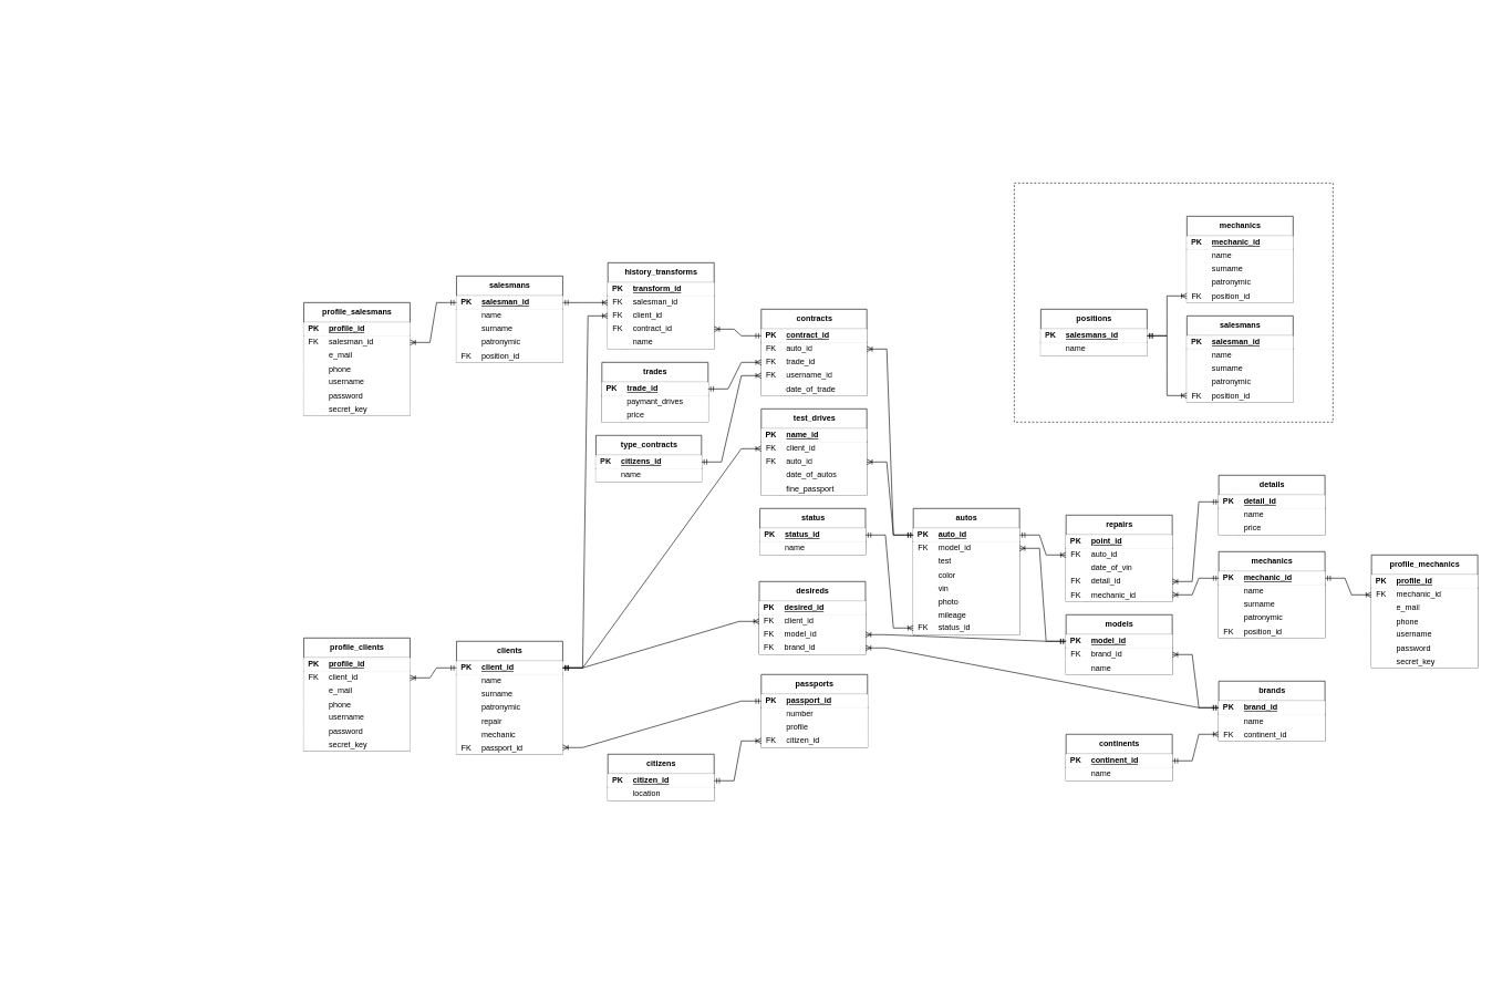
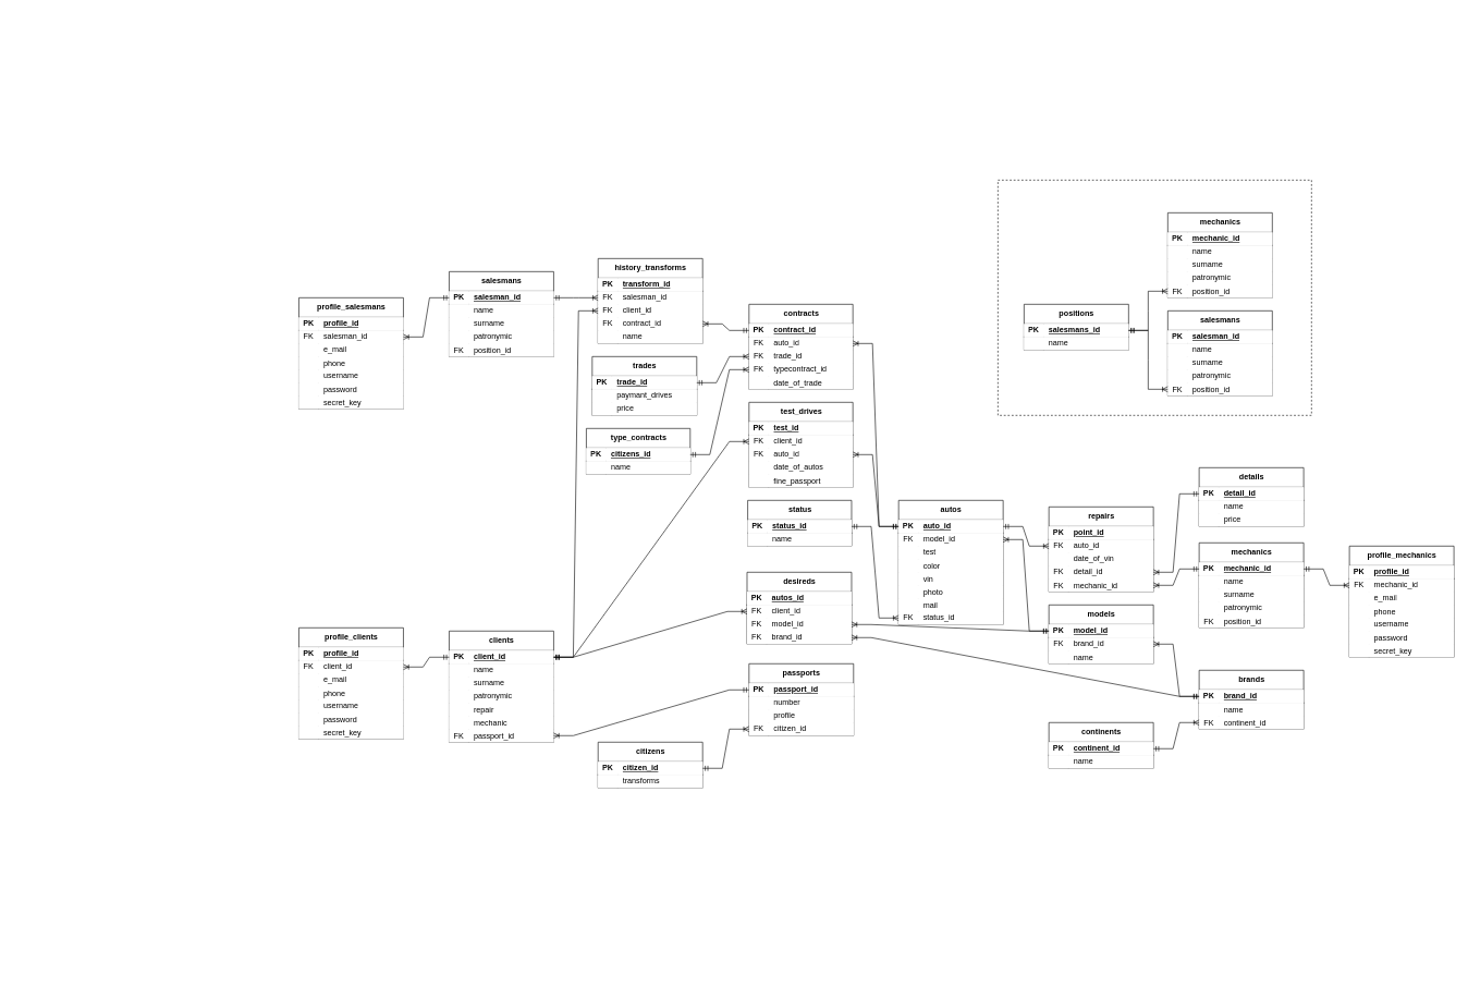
- <mxCell id="286" value="username_id" style="shape=partialRectangle;connectable=0;top=0;left=0;bottom=0;right=0;align=left;spacingLeft=6;fontStyle=0;overflow=hidden;whiteSpace=wrap;html=1;swimlaneLine=1;" vertex="1" parent="284"><mxGeometry x="30" width="129" height="20" as="geometry"><mxRectangle width="129" height="20" as="alternateBounds" /></mxGeometry></mxCell>
+ <mxCell id="286" value="typecontract_id" style="shape=partialRectangle;connectable=0;top=0;left=0;bottom=0;right=0;align=left;spacingLeft=6;fontStyle=0;overflow=hidden;whiteSpace=wrap;html=1;swimlaneLine=1;" vertex="1" parent="284"><mxGeometry x="30" width="129" height="20" as="geometry"><mxRectangle width="129" height="20" as="alternateBounds" /></mxGeometry></mxCell>
- <mxCell id="73" value="name_id" style="shape=partialRectangle;connectable=0;top=0;left=0;bottom=0;right=0;align=left;spacingLeft=6;fontStyle=5;overflow=hidden;whiteSpace=wrap;html=1;swimlaneLine=1;" vertex="1" parent="71"><mxGeometry x="30" width="129" height="20" as="geometry"><mxRectangle width="129" height="20" as="alternateBounds" /></mxGeometry></mxCell>
+ <mxCell id="73" value="test_id" style="shape=partialRectangle;connectable=0;top=0;left=0;bottom=0;right=0;align=left;spacingLeft=6;fontStyle=5;overflow=hidden;whiteSpace=wrap;html=1;swimlaneLine=1;" vertex="1" parent="71"><mxGeometry x="30" width="129" height="20" as="geometry"><mxRectangle width="129" height="20" as="alternateBounds" /></mxGeometry></mxCell>
- <mxCell id="90" value="desired_id" style="shape=partialRectangle;connectable=0;top=0;left=0;bottom=0;right=0;align=left;spacingLeft=6;fontStyle=5;overflow=hidden;whiteSpace=wrap;html=1;swimlaneLine=1;" vertex="1" parent="88"><mxGeometry x="30" width="130" height="20" as="geometry"><mxRectangle width="130" height="20" as="alternateBounds" /></mxGeometry></mxCell>
+ <mxCell id="90" value="autos_id" style="shape=partialRectangle;connectable=0;top=0;left=0;bottom=0;right=0;align=left;spacingLeft=6;fontStyle=5;overflow=hidden;whiteSpace=wrap;html=1;swimlaneLine=1;" vertex="1" parent="88"><mxGeometry x="30" width="130" height="20" as="geometry"><mxRectangle width="130" height="20" as="alternateBounds" /></mxGeometry></mxCell>
- <mxCell id="122" value="mileage" style="shape=partialRectangle;connectable=0;top=0;left=0;bottom=0;right=0;align=left;spacingLeft=6;overflow=hidden;swimlaneLine=1;" vertex="1" parent="120"><mxGeometry x="30" width="130" height="20" as="geometry"><mxRectangle width="130" height="20" as="alternateBounds" /></mxGeometry></mxCell>
+ <mxCell id="122" value="mail" style="shape=partialRectangle;connectable=0;top=0;left=0;bottom=0;right=0;align=left;spacingLeft=6;overflow=hidden;swimlaneLine=1;" vertex="1" parent="120"><mxGeometry x="30" width="130" height="20" as="geometry"><mxRectangle width="130" height="20" as="alternateBounds" /></mxGeometry></mxCell>
- <mxCell id="45" value="location" style="shape=partialRectangle;connectable=0;top=0;left=0;bottom=0;right=0;align=left;spacingLeft=6;overflow=hidden;whiteSpace=wrap;html=1;swimlaneLine=1;" vertex="1" parent="43"><mxGeometry x="30" width="130" height="20" as="geometry"><mxRectangle width="130" height="20" as="alternateBounds" /></mxGeometry></mxCell>
+ <mxCell id="45" value="transforms" style="shape=partialRectangle;connectable=0;top=0;left=0;bottom=0;right=0;align=left;spacingLeft=6;overflow=hidden;whiteSpace=wrap;html=1;swimlaneLine=1;" vertex="1" parent="43"><mxGeometry x="30" width="130" height="20" as="geometry"><mxRectangle width="130" height="20" as="alternateBounds" /></mxGeometry></mxCell>
